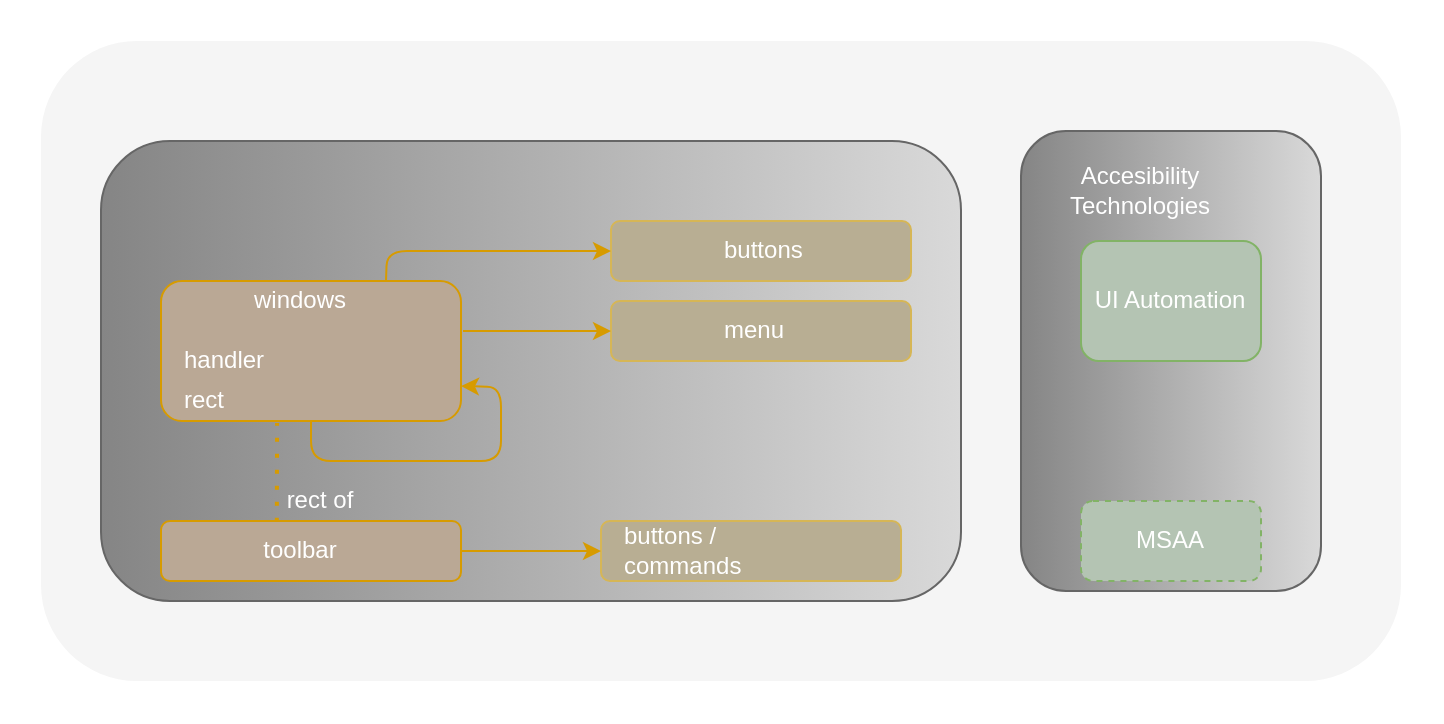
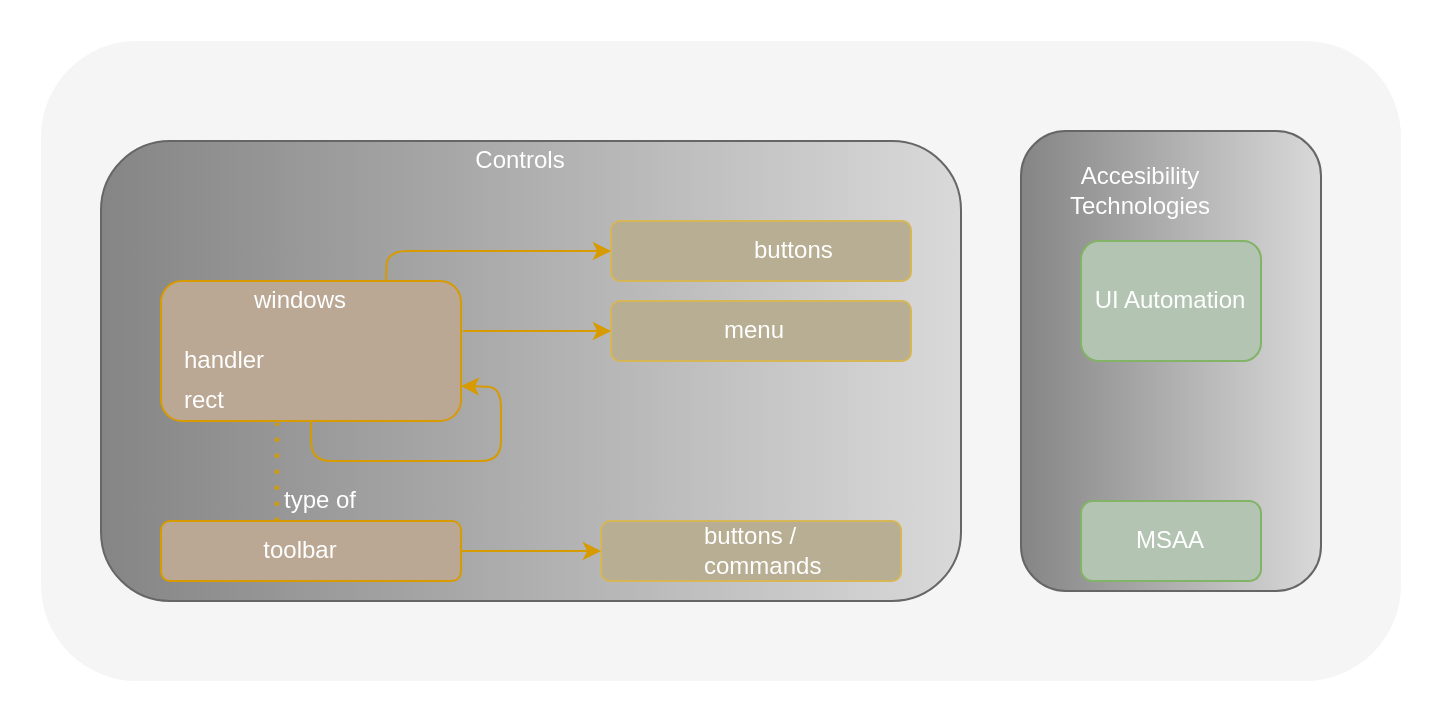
+ <mxCell id="5" value="Controls" style="text;html=1;strokeColor=none;fillColor=none;align=center;verticalAlign=middle;whiteSpace=wrap;rounded=0;fontColor=#FFFFFF;" vertex="1" parent="1"><mxGeometry x="240" y="70" width="40" height="20" as="geometry" /></mxCell>
- <mxCell id="12" value="buttons" style="text;html=1;strokeColor=none;fillColor=none;align=left;verticalAlign=middle;whiteSpace=wrap;rounded=0;fontColor=#FFFFFF;" vertex="1" parent="1"><mxGeometry x="360" y="115" width="40" height="20" as="geometry" /></mxCell>
+ <mxCell id="12" value="buttons" style="text;html=1;strokeColor=none;fillColor=none;align=left;verticalAlign=middle;whiteSpace=wrap;rounded=0;fontColor=#FFFFFF;" vertex="1" parent="1"><mxGeometry x="375" y="115" width="40" height="20" as="geometry" /></mxCell>
- <mxCell id="23" value="rect of" style="text;html=1;strokeColor=none;fillColor=none;align=center;verticalAlign=middle;whiteSpace=wrap;rounded=0;fontColor=#FFFFFF;" vertex="1" parent="1"><mxGeometry x="140" y="240" width="40" height="20" as="geometry" /></mxCell>
+ <mxCell id="23" value="type of" style="text;html=1;strokeColor=none;fillColor=none;align=center;verticalAlign=middle;whiteSpace=wrap;rounded=0;fontColor=#FFFFFF;" vertex="1" parent="1"><mxGeometry x="140" y="240" width="40" height="20" as="geometry" /></mxCell>
- <mxCell id="25" value="MSAA" style="rounded=1;whiteSpace=wrap;html=1;align=center;strokeColor=#82b366;fillColor=#B4C4B3;fontColor=#FFFFFF;dashed=1;" vertex="1" parent="1"><mxGeometry x="540" y="250" width="90" height="40" as="geometry" /></mxCell>
+ <mxCell id="25" value="MSAA" style="rounded=1;whiteSpace=wrap;html=1;align=center;strokeColor=#82b366;fillColor=#B4C4B3;fontColor=#FFFFFF;" vertex="1" parent="1"><mxGeometry x="540" y="250" width="90" height="40" as="geometry" /></mxCell>
- <mxCell id="20" value="buttons / commands" style="text;html=1;strokeColor=none;fillColor=none;align=left;verticalAlign=middle;whiteSpace=wrap;rounded=0;fontColor=#FFFFFF;" vertex="1" parent="1"><mxGeometry x="310" y="265" width="80" height="20" as="geometry" /></mxCell>
+ <mxCell id="20" value="buttons / commands" style="text;html=1;strokeColor=none;fillColor=none;align=left;verticalAlign=middle;whiteSpace=wrap;rounded=0;fontColor=#FFFFFF;" vertex="1" parent="1"><mxGeometry x="350" y="265" width="80" height="20" as="geometry" /></mxCell>
